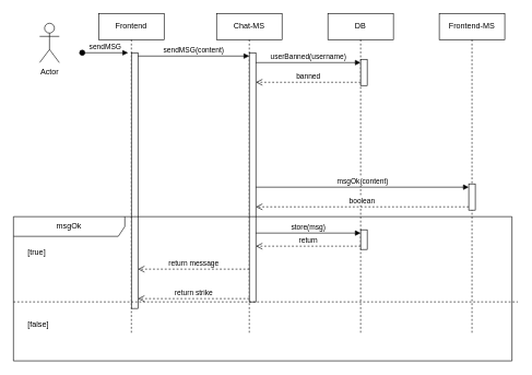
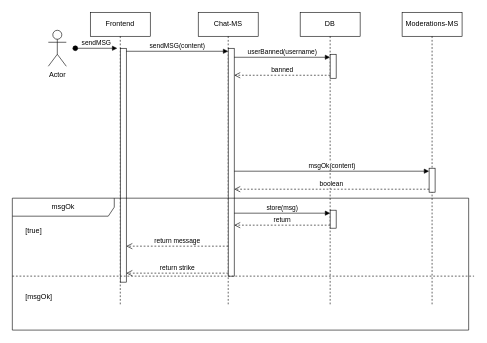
- <mxCell id="9" value="Frontend-MS" style="shape=umlLifeline;perimeter=lifelinePerimeter;whiteSpace=wrap;html=1;container=1;dropTarget=0;collapsible=0;recursiveResize=0;outlineConnect=0;portConstraint=eastwest;newEdgeStyle={&quot;curved&quot;:0,&quot;rounded&quot;:0};" parent="1" vertex="1"><mxGeometry x="670" y="20" width="100" height="490" as="geometry" /></mxCell>
+ <mxCell id="9" value="Moderations-MS" style="shape=umlLifeline;perimeter=lifelinePerimeter;whiteSpace=wrap;html=1;container=1;dropTarget=0;collapsible=0;recursiveResize=0;outlineConnect=0;portConstraint=eastwest;newEdgeStyle={&quot;curved&quot;:0,&quot;rounded&quot;:0};" parent="1" vertex="1"><mxGeometry x="670" y="20" width="100" height="490" as="geometry" /></mxCell>
- <mxCell id="11" value="Actor" style="shape=umlActor;verticalLabelPosition=bottom;verticalAlign=top;html=1;" parent="1" vertex="1"><mxGeometry x="60" y="35" width="30" height="60" as="geometry" /></mxCell>
+ <mxCell id="11" value="Actor" style="shape=umlActor;verticalLabelPosition=bottom;verticalAlign=top;html=1;" parent="1" vertex="1"><mxGeometry x="80" y="50" width="30" height="60" as="geometry" /></mxCell>
- <mxCell id="18" value="[false]" style="line;strokeWidth=1;dashed=1;labelPosition=center;verticalLabelPosition=bottom;align=left;verticalAlign=top;spacingLeft=20;spacingTop=15;html=1;whiteSpace=wrap;" parent="16" vertex="1"><mxGeometry y="125" width="770" height="10" as="geometry" /></mxCell>
+ <mxCell id="18" value="[msgOk]" style="line;strokeWidth=1;dashed=1;labelPosition=center;verticalLabelPosition=bottom;align=left;verticalAlign=top;spacingLeft=20;spacingTop=15;html=1;whiteSpace=wrap;" parent="16" vertex="1"><mxGeometry y="125" width="770" height="10" as="geometry" /></mxCell>
